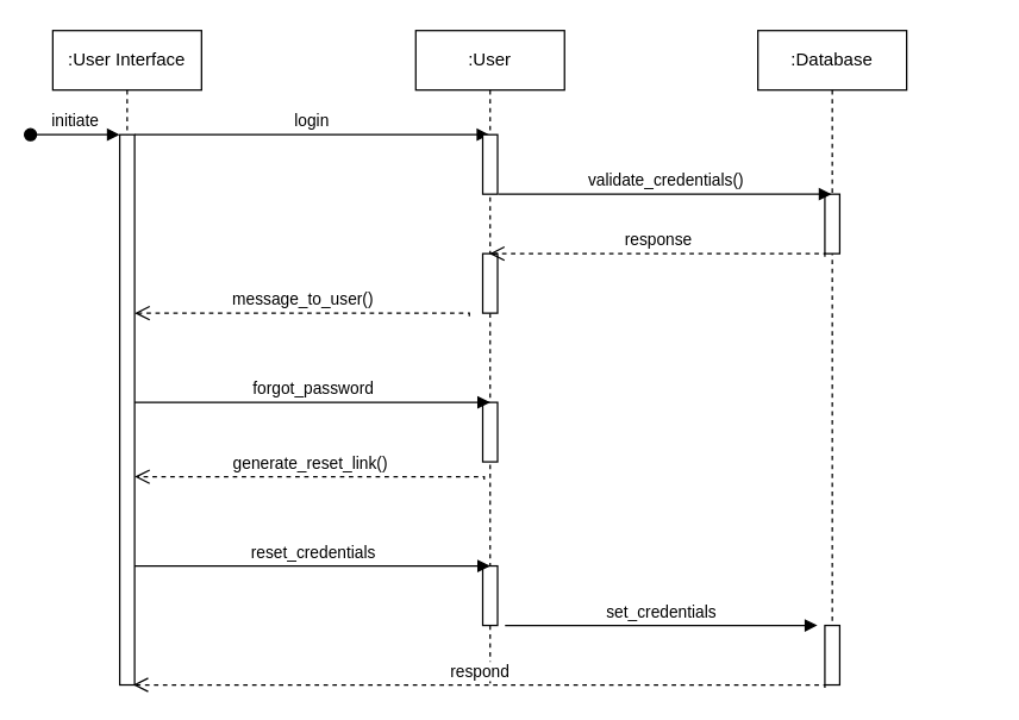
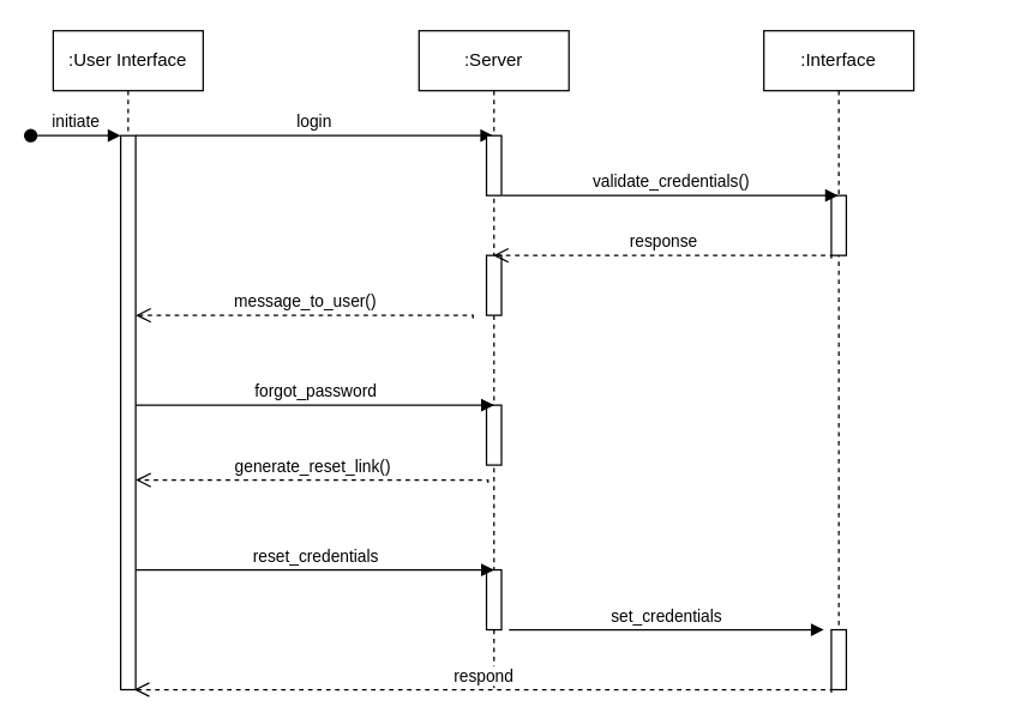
- <mxCell id="7" value=":User" style="shape=umlLifeline;perimeter=lifelinePerimeter;whiteSpace=wrap;html=1;container=0;dropTarget=0;collapsible=0;recursiveResize=0;outlineConnect=0;portConstraint=eastwest;newEdgeStyle={&quot;edgeStyle&quot;:&quot;elbowEdgeStyle&quot;,&quot;elbow&quot;:&quot;vertical&quot;,&quot;curved&quot;:0,&quot;rounded&quot;:0};" parent="1" vertex="1"><mxGeometry x="279" y="20" width="100" height="440" as="geometry" /></mxCell>
+ <mxCell id="7" value=":Server" style="shape=umlLifeline;perimeter=lifelinePerimeter;whiteSpace=wrap;html=1;container=0;dropTarget=0;collapsible=0;recursiveResize=0;outlineConnect=0;portConstraint=eastwest;newEdgeStyle={&quot;edgeStyle&quot;:&quot;elbowEdgeStyle&quot;,&quot;elbow&quot;:&quot;vertical&quot;,&quot;curved&quot;:0,&quot;rounded&quot;:0};" parent="1" vertex="1"><mxGeometry x="279" y="20" width="100" height="440" as="geometry" /></mxCell>
- <mxCell id="3" value=":Database" style="shape=umlLifeline;perimeter=lifelinePerimeter;whiteSpace=wrap;html=1;container=0;dropTarget=0;collapsible=0;recursiveResize=0;outlineConnect=0;portConstraint=eastwest;newEdgeStyle={&quot;edgeStyle&quot;:&quot;elbowEdgeStyle&quot;,&quot;elbow&quot;:&quot;vertical&quot;,&quot;curved&quot;:0,&quot;rounded&quot;:0};" parent="1" vertex="1"><mxGeometry x="509" y="20" width="100" height="400" as="geometry" /></mxCell>
+ <mxCell id="3" value=":Interface" style="shape=umlLifeline;perimeter=lifelinePerimeter;whiteSpace=wrap;html=1;container=0;dropTarget=0;collapsible=0;recursiveResize=0;outlineConnect=0;portConstraint=eastwest;newEdgeStyle={&quot;edgeStyle&quot;:&quot;elbowEdgeStyle&quot;,&quot;elbow&quot;:&quot;vertical&quot;,&quot;curved&quot;:0,&quot;rounded&quot;:0};" parent="1" vertex="1"><mxGeometry x="509" y="20" width="100" height="400" as="geometry" /></mxCell>
